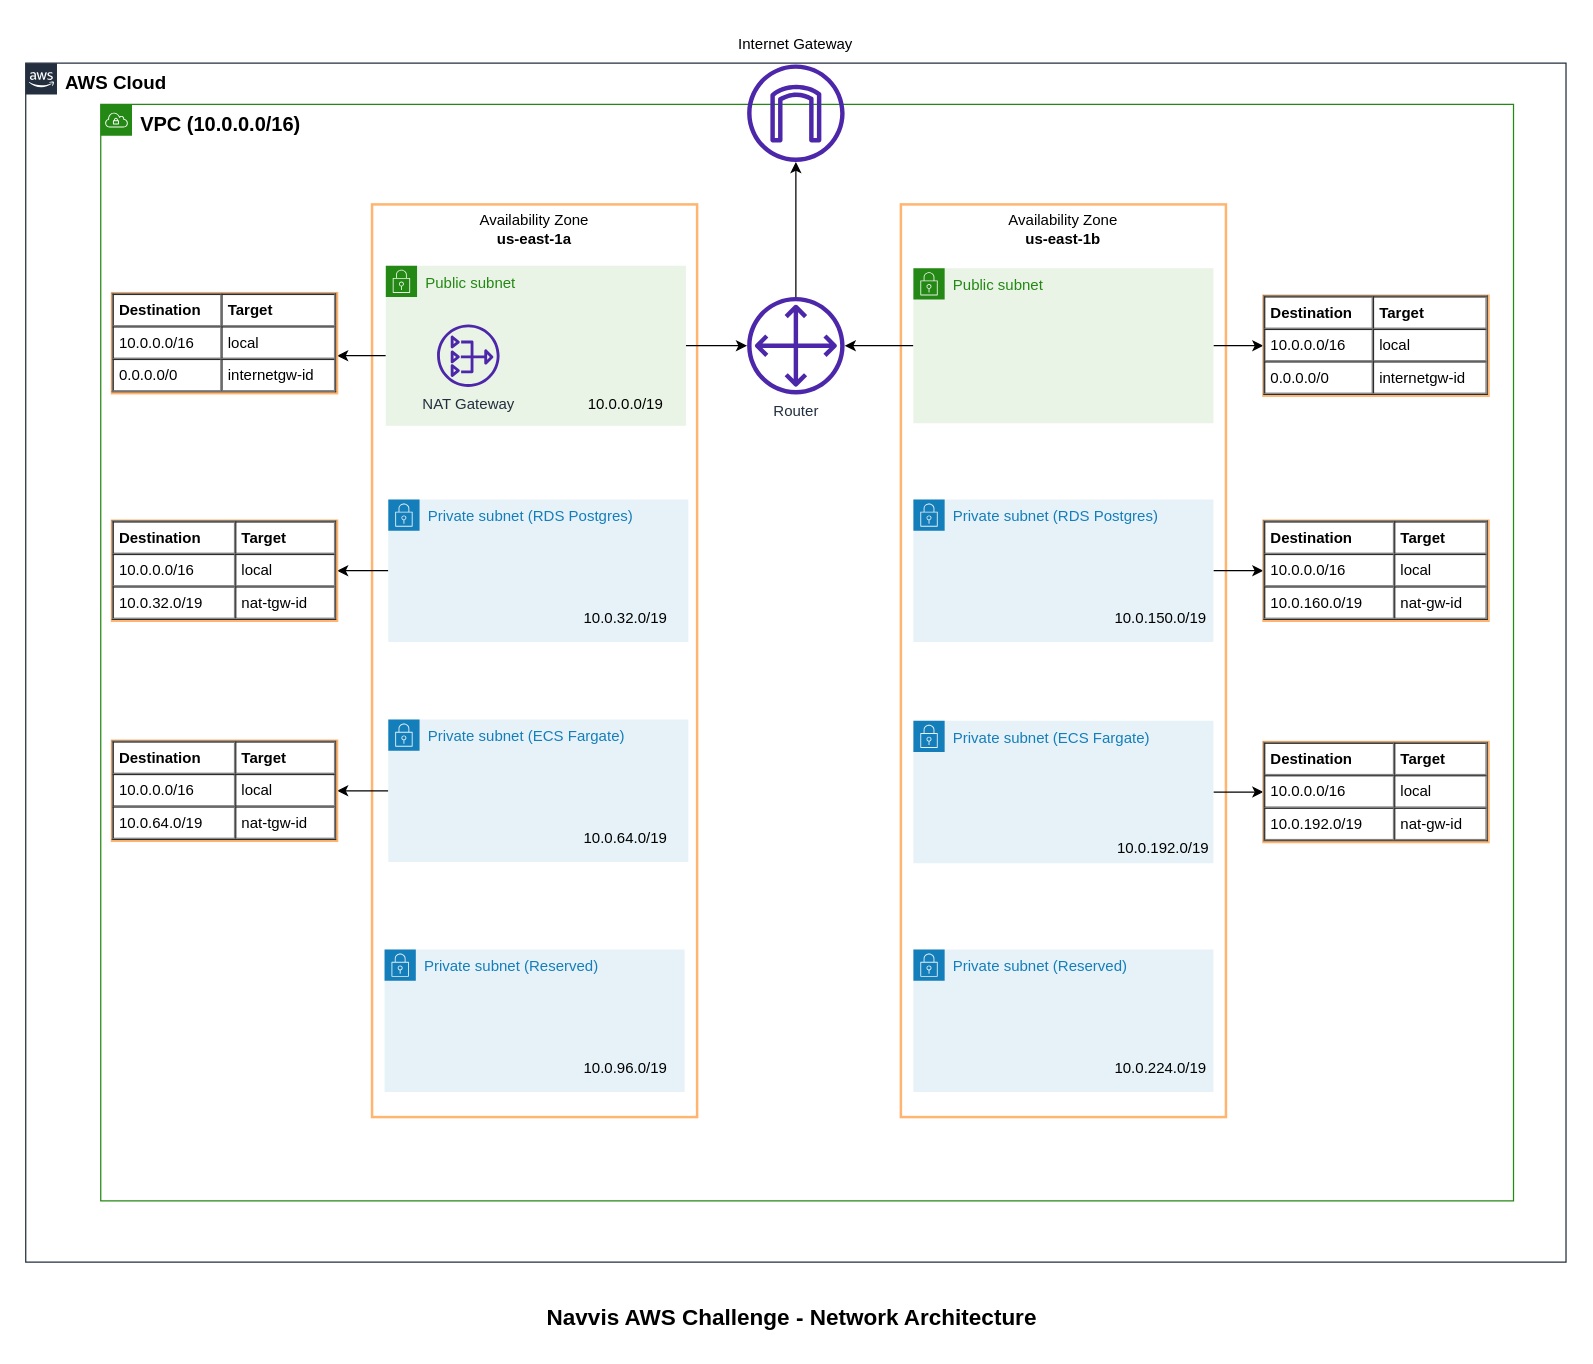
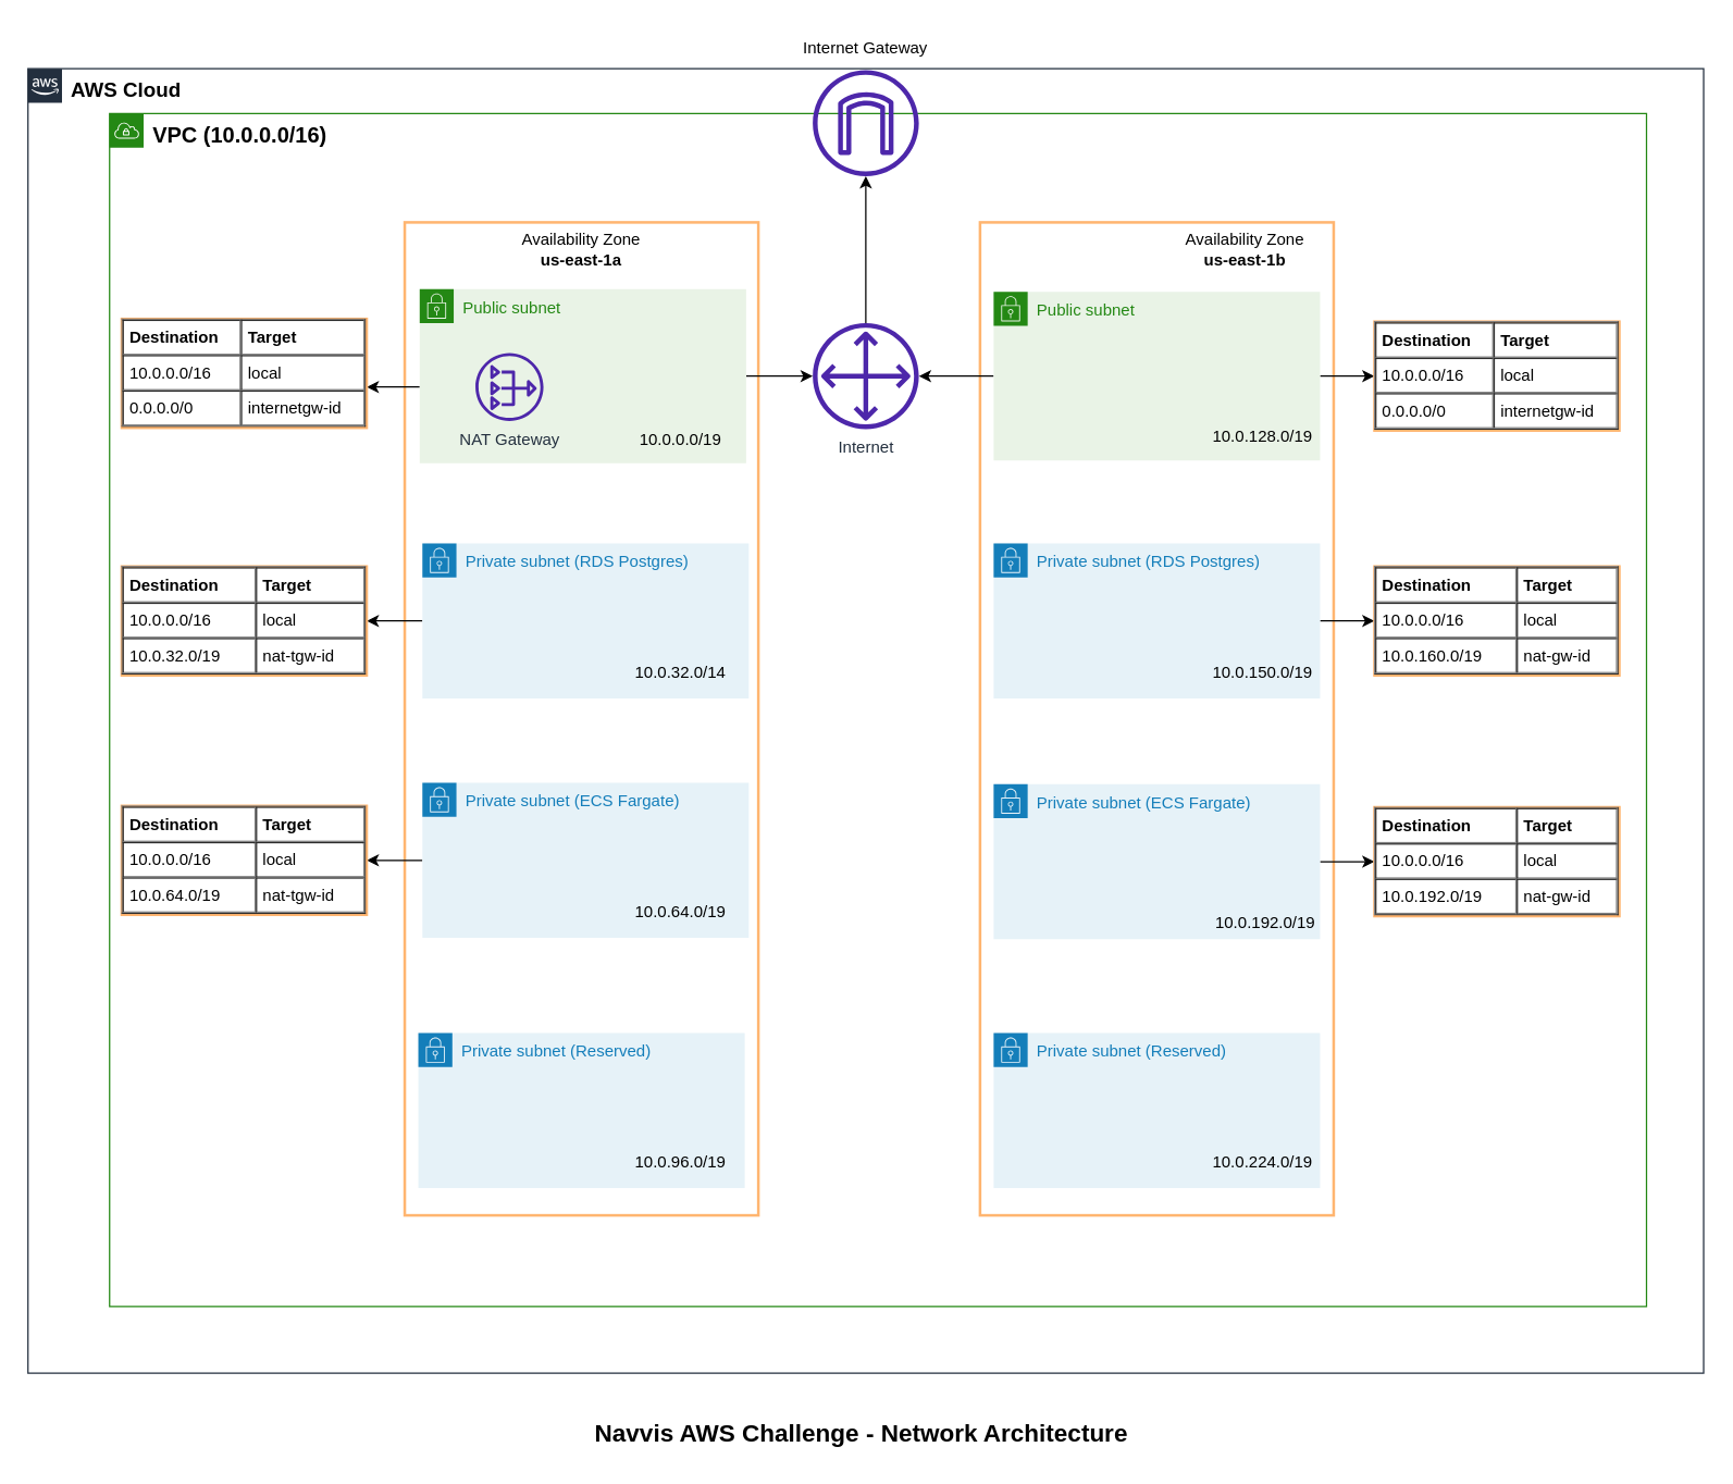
- <mxCell id="34" value="Availability Zone&lt;br&gt;&lt;b&gt;us-east-1b&lt;/b&gt;" style="text;html=1;strokeColor=none;fillColor=none;align=center;verticalAlign=middle;whiteSpace=wrap;rounded=0;strokeWidth=2;" vertex="1" parent="3"><mxGeometry x="715" y="85" width="110" height="30" as="geometry" /></mxCell>
+ <mxCell id="34" value="Availability Zone&lt;br&gt;&lt;b&gt;us-east-1b&lt;/b&gt;" style="text;html=1;strokeColor=none;fillColor=none;align=center;verticalAlign=middle;whiteSpace=wrap;rounded=0;strokeWidth=2;" vertex="1" parent="3"><mxGeometry x="780" y="85" width="110" height="30" as="geometry" /></mxCell>
+ <mxCell id="28" value="10.0.128.0/19" style="text;html=1;strokeColor=none;fillColor=none;align=center;verticalAlign=middle;whiteSpace=wrap;rounded=0;strokeWidth=2;" vertex="1" parent="3"><mxGeometry x="808" y="223" width="80" height="30" as="geometry" /></mxCell>
- <mxCell id="25" value="Router" style="sketch=0;outlineConnect=0;fontColor=#232F3E;gradientColor=none;fillColor=#4D27AA;strokeColor=none;dashed=0;verticalLabelPosition=bottom;verticalAlign=top;align=center;html=1;fontSize=12;fontStyle=0;aspect=fixed;pointerEvents=1;shape=mxgraph.aws4.customer_gateway;strokeWidth=2;" vertex="1" parent="3"><mxGeometry x="517" y="154" width="78" height="78" as="geometry" /></mxCell>
+ <mxCell id="25" value="Internet" style="sketch=0;outlineConnect=0;fontColor=#232F3E;gradientColor=none;fillColor=#4D27AA;strokeColor=none;dashed=0;verticalLabelPosition=bottom;verticalAlign=top;align=center;html=1;fontSize=12;fontStyle=0;aspect=fixed;pointerEvents=1;shape=mxgraph.aws4.customer_gateway;strokeWidth=2;" vertex="1" parent="3"><mxGeometry x="517" y="154" width="78" height="78" as="geometry" /></mxCell>
- <mxCell id="15" value="10.0.32.0/19" style="text;html=1;strokeColor=none;fillColor=none;align=center;verticalAlign=middle;whiteSpace=wrap;rounded=0;strokeWidth=2;" vertex="1" parent="14"><mxGeometry x="150" y="80" width="80" height="30" as="geometry" /></mxCell>
+ <mxCell id="15" value="10.0.32.0/14" style="text;html=1;strokeColor=none;fillColor=none;align=center;verticalAlign=middle;whiteSpace=wrap;rounded=0;strokeWidth=2;" vertex="1" parent="14"><mxGeometry x="150" y="80" width="80" height="30" as="geometry" /></mxCell>
